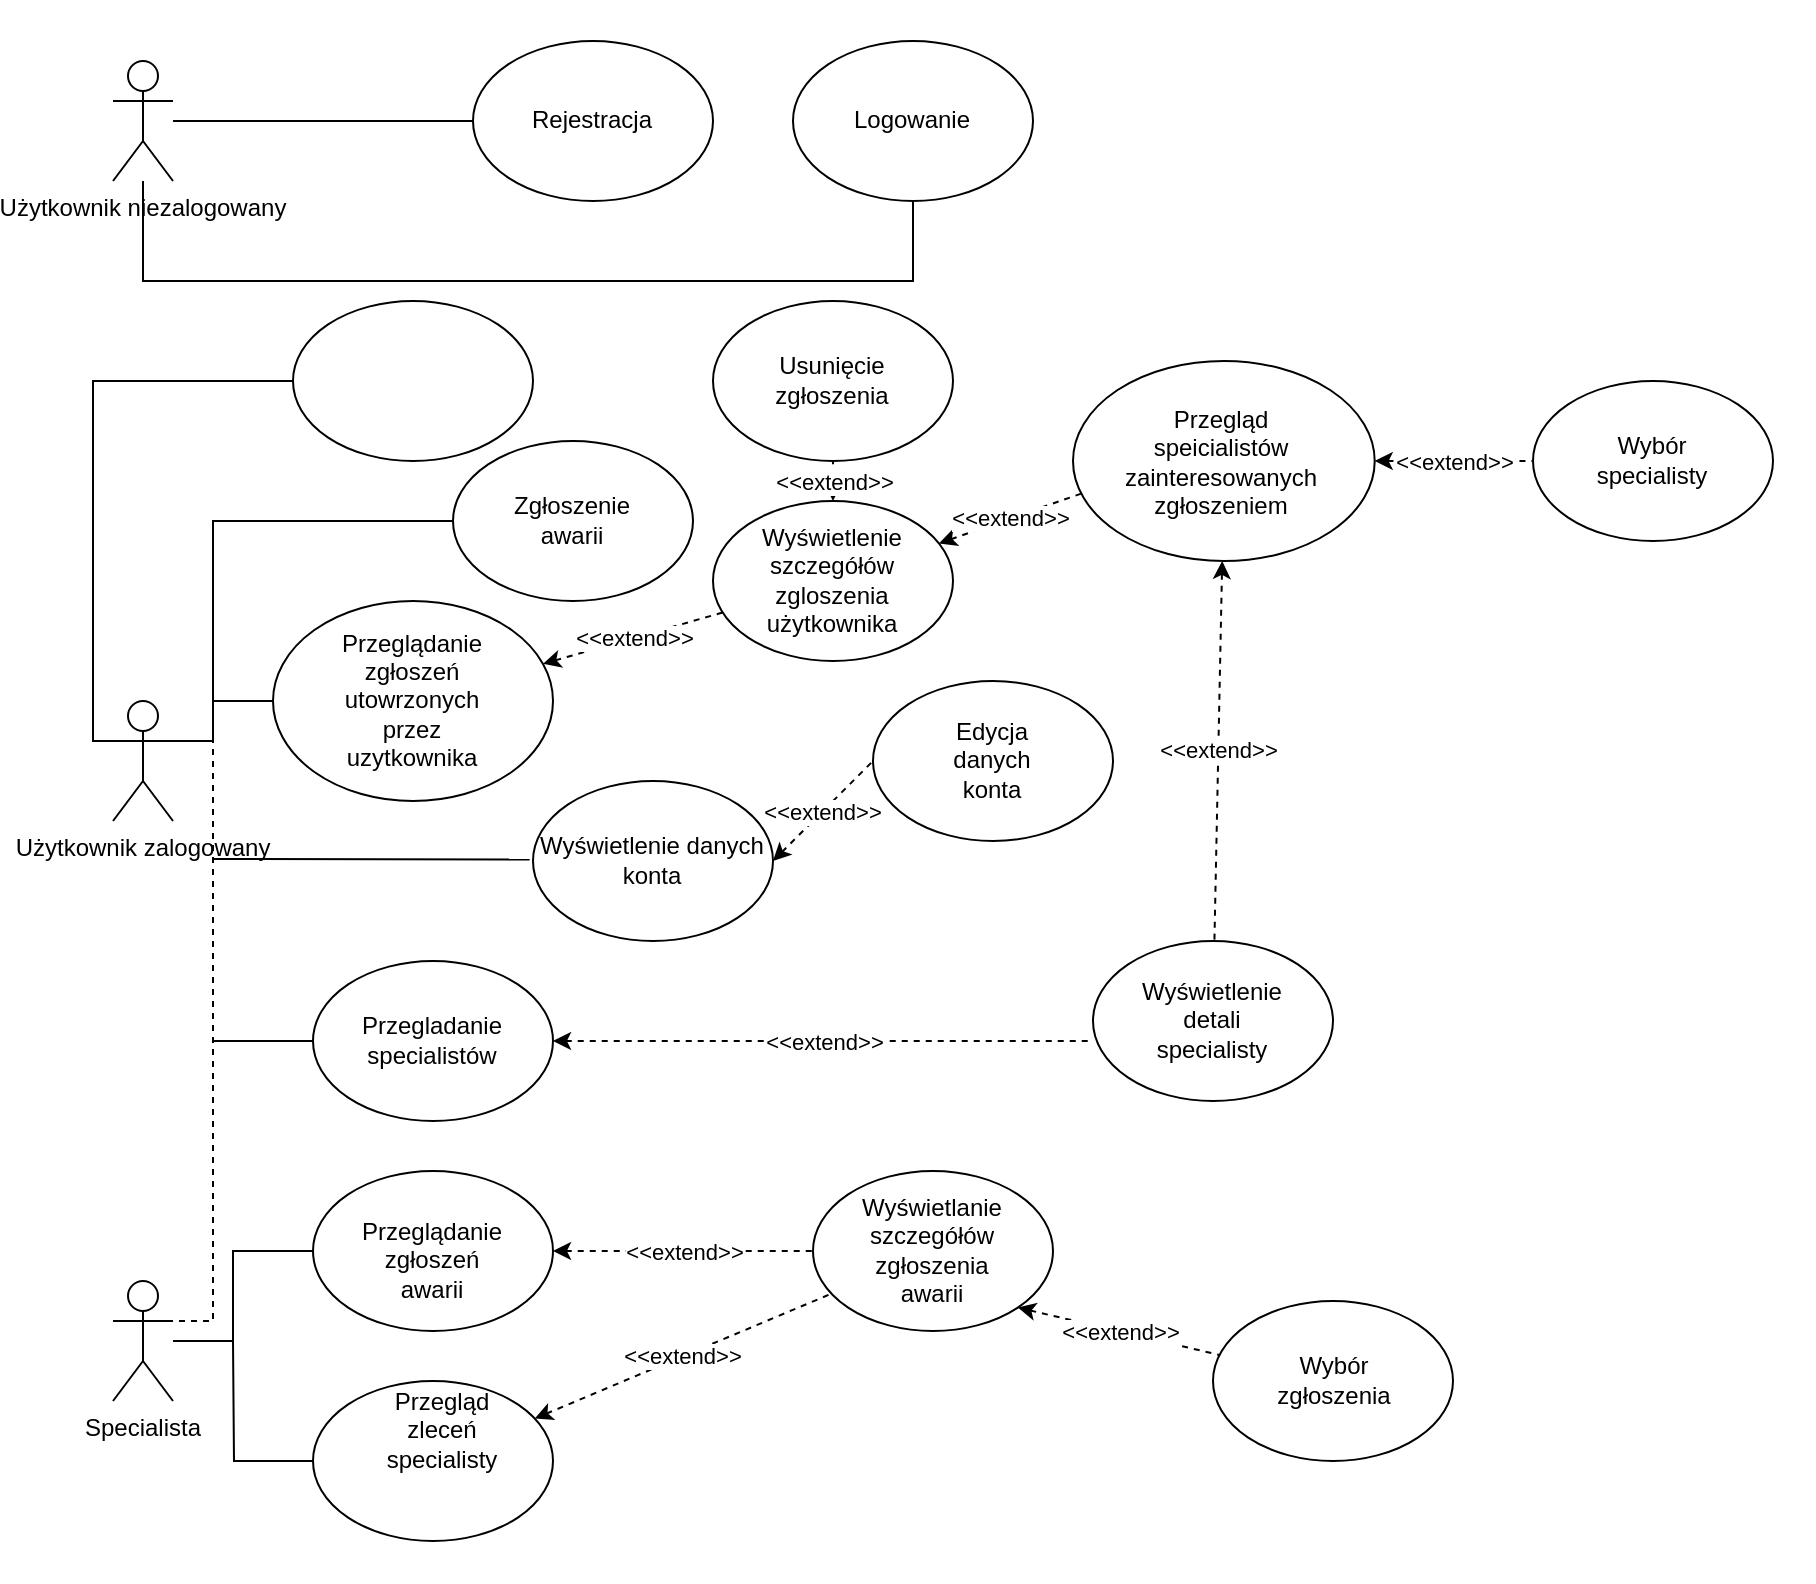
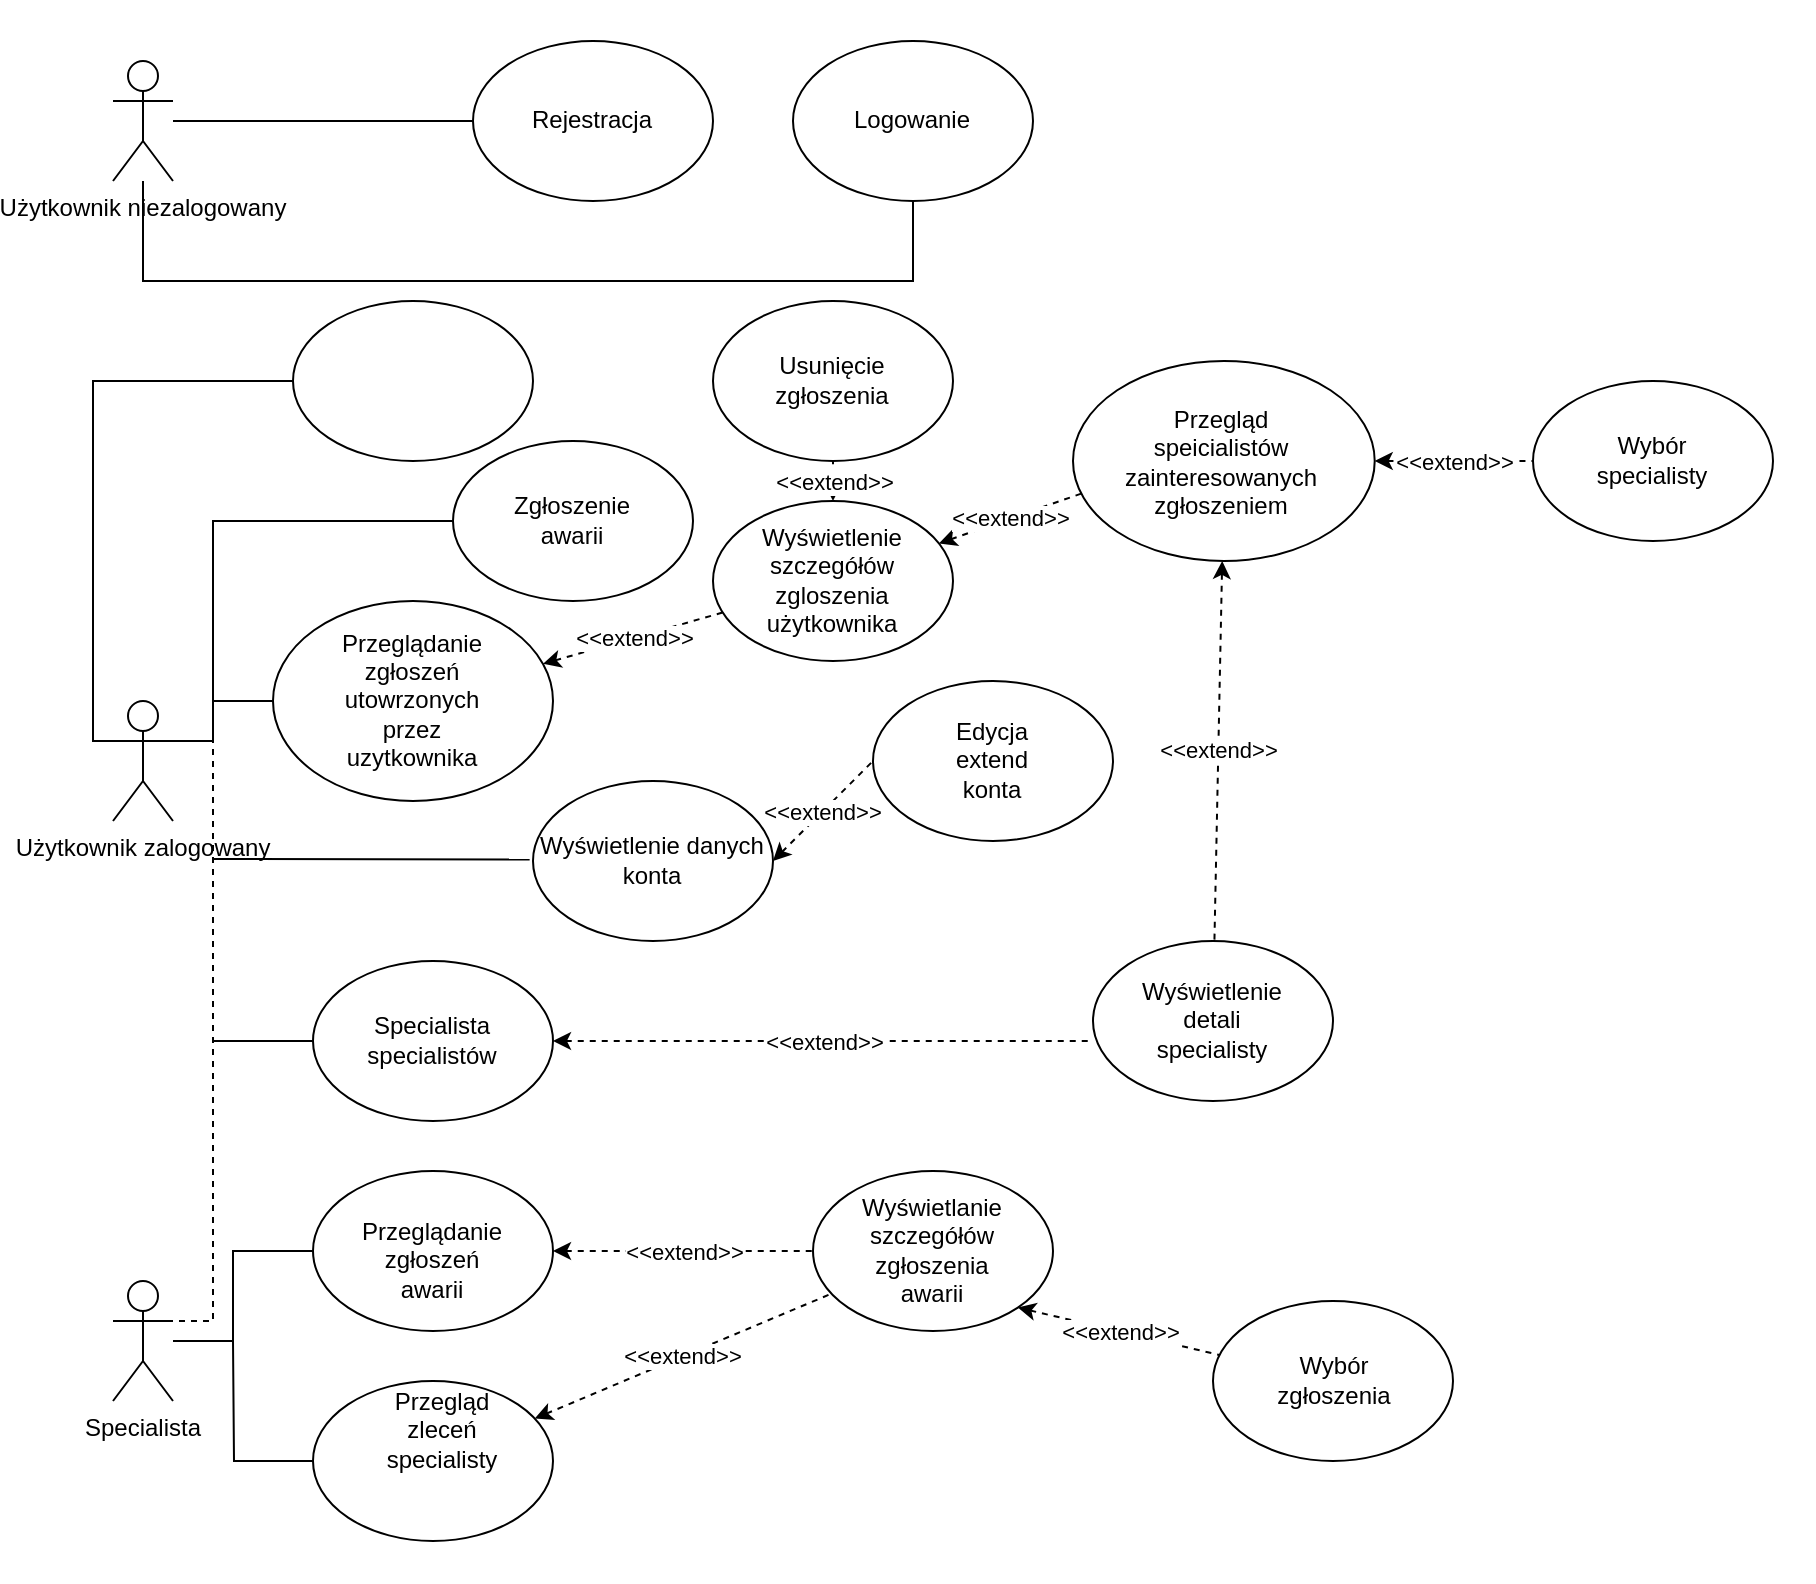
- <mxCell id="41" value="Edycja danych konta" style="text;html=1;strokeColor=none;fillColor=none;align=center;verticalAlign=middle;whiteSpace=wrap;rounded=0;" parent="39" vertex="1"><mxGeometry x="30" y="25" width="60" height="30" as="geometry" /></mxCell>
+ <mxCell id="41" value="Edycja extend konta" style="text;html=1;strokeColor=none;fillColor=none;align=center;verticalAlign=middle;whiteSpace=wrap;rounded=0;" parent="39" vertex="1"><mxGeometry x="30" y="25" width="60" height="30" as="geometry" /></mxCell>
- <mxCell id="23" value="Przegladanie specialistów" style="text;html=1;strokeColor=none;fillColor=none;align=center;verticalAlign=middle;whiteSpace=wrap;rounded=0;" parent="21" vertex="1"><mxGeometry x="30" y="25" width="60" height="30" as="geometry" /></mxCell>
+ <mxCell id="23" value="Specialista specialistów" style="text;html=1;strokeColor=none;fillColor=none;align=center;verticalAlign=middle;whiteSpace=wrap;rounded=0;" parent="21" vertex="1"><mxGeometry x="30" y="25" width="60" height="30" as="geometry" /></mxCell>
